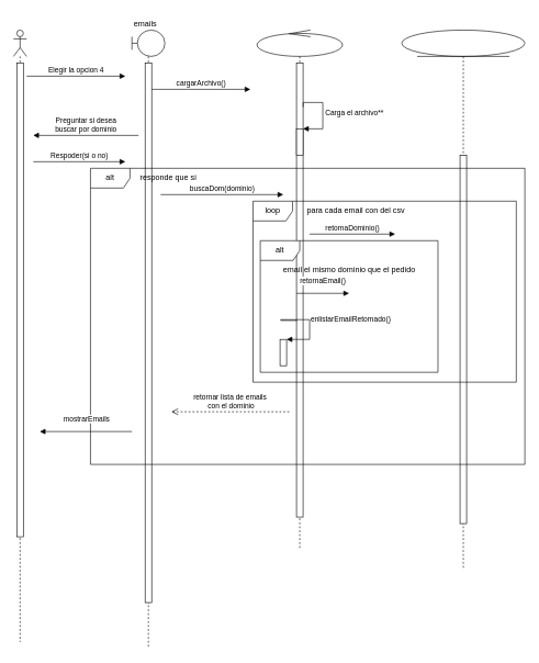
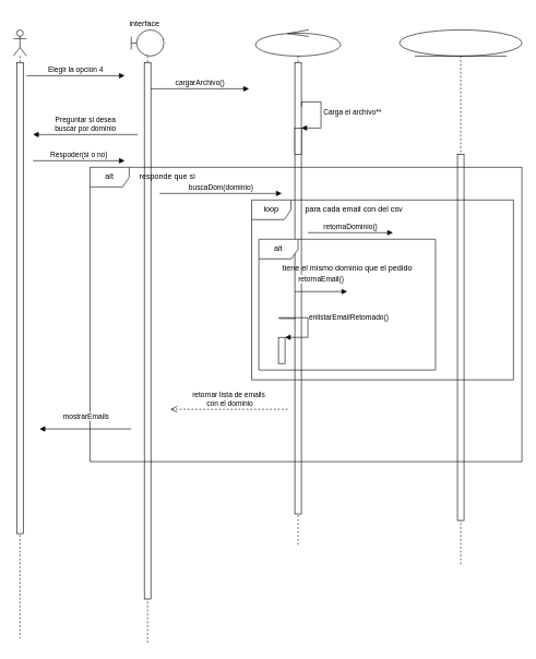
- <mxCell id="21" value="emails" style="text;html=1;align=center;verticalAlign=middle;resizable=0;points=[];autosize=1;strokeColor=none;fillColor=none;" parent="1" vertex="1"><mxGeometry x="185" y="20" width="70" height="30" as="geometry" /></mxCell>
+ <mxCell id="21" value="interface" style="text;html=1;align=center;verticalAlign=middle;resizable=0;points=[];autosize=1;strokeColor=none;fillColor=none;" parent="1" vertex="1"><mxGeometry x="185" y="20" width="70" height="30" as="geometry" /></mxCell>
- <mxCell id="28" value="email el mismo dominio que el pedido" style="text;html=1;align=center;verticalAlign=middle;resizable=0;points=[];autosize=1;strokeColor=none;fillColor=none;" vertex="1" parent="1"><mxGeometry x="410" y="395" width="240" height="30" as="geometry" /></mxCell>
+ <mxCell id="28" value="tiene el mismo dominio que el pedido" style="text;html=1;align=center;verticalAlign=middle;resizable=0;points=[];autosize=1;strokeColor=none;fillColor=none;" vertex="1" parent="1"><mxGeometry x="410" y="395" width="240" height="30" as="geometry" /></mxCell>
